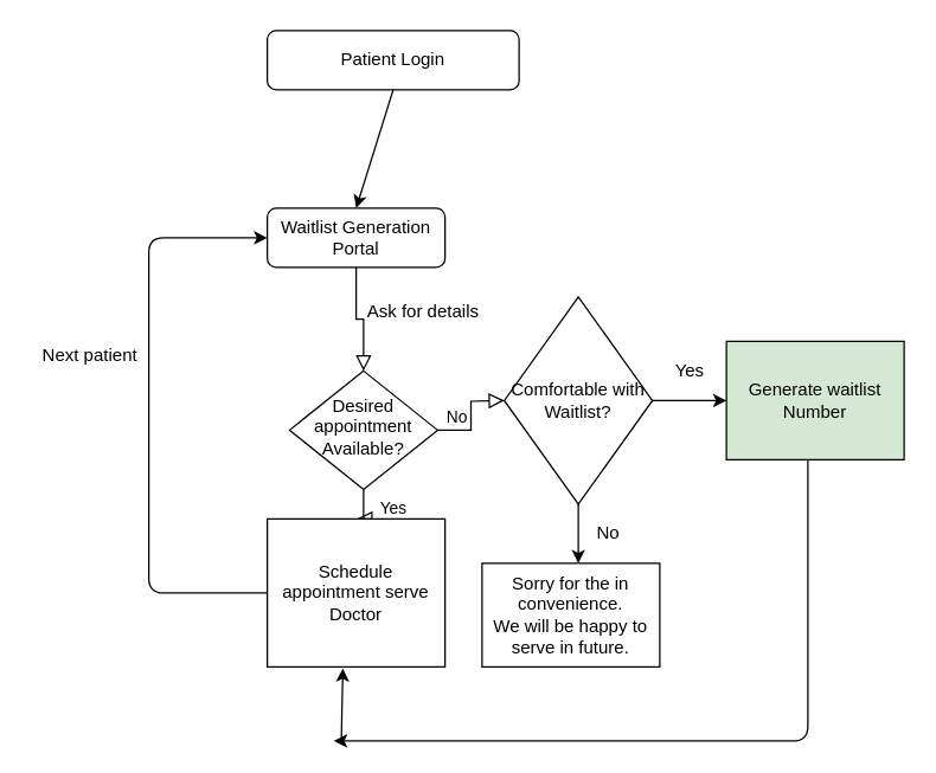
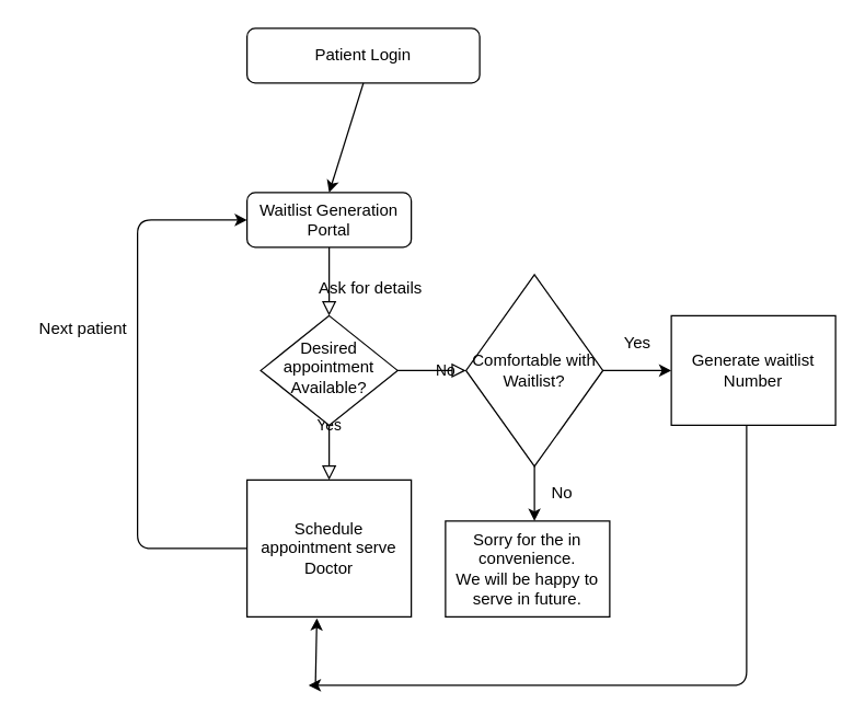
- <mxCell id="21" value="Ask for details&lt;br&gt;" style="text;html=1;align=center;verticalAlign=middle;resizable=0;points=[];autosize=1;" vertex="1" parent="1"><mxGeometry x="240" y="200" width="90" height="20" as="geometry" /></mxCell>
+ <mxCell id="21" value="Ask for details&lt;br&gt;" style="text;html=1;align=center;verticalAlign=middle;resizable=0;points=[];autosize=1;" vertex="1" parent="1"><mxGeometry x="225" y="200" width="90" height="20" as="geometry" /></mxCell>
- <mxCell id="15" value="Generate waitlist Number" style="rounded=0;whiteSpace=wrap;html=1;fillColor=#d5e8d4;" vertex="1" parent="1"><mxGeometry x="490" y="230" width="120" height="80" as="geometry" /></mxCell>
+ <mxCell id="15" value="Generate waitlist Number" style="rounded=0;whiteSpace=wrap;html=1;" vertex="1" parent="1"><mxGeometry x="490" y="230" width="120" height="80" as="geometry" /></mxCell>
- <mxCell id="7" value="Desired appointment Available?" style="rhombus;whiteSpace=wrap;html=1;shadow=0;fontFamily=Helvetica;fontSize=12;align=center;strokeWidth=1;spacing=6;spacingTop=-4;" parent="1" vertex="1"><mxGeometry x="195" y="250" width="100" height="80" as="geometry" /></mxCell>
+ <mxCell id="7" value="Desired appointment Available?" style="rhombus;whiteSpace=wrap;html=1;shadow=0;fontFamily=Helvetica;fontSize=12;align=center;strokeWidth=1;spacing=6;spacingTop=-4;" parent="1" vertex="1"><mxGeometry x="190" y="230" width="100" height="80" as="geometry" /></mxCell>
